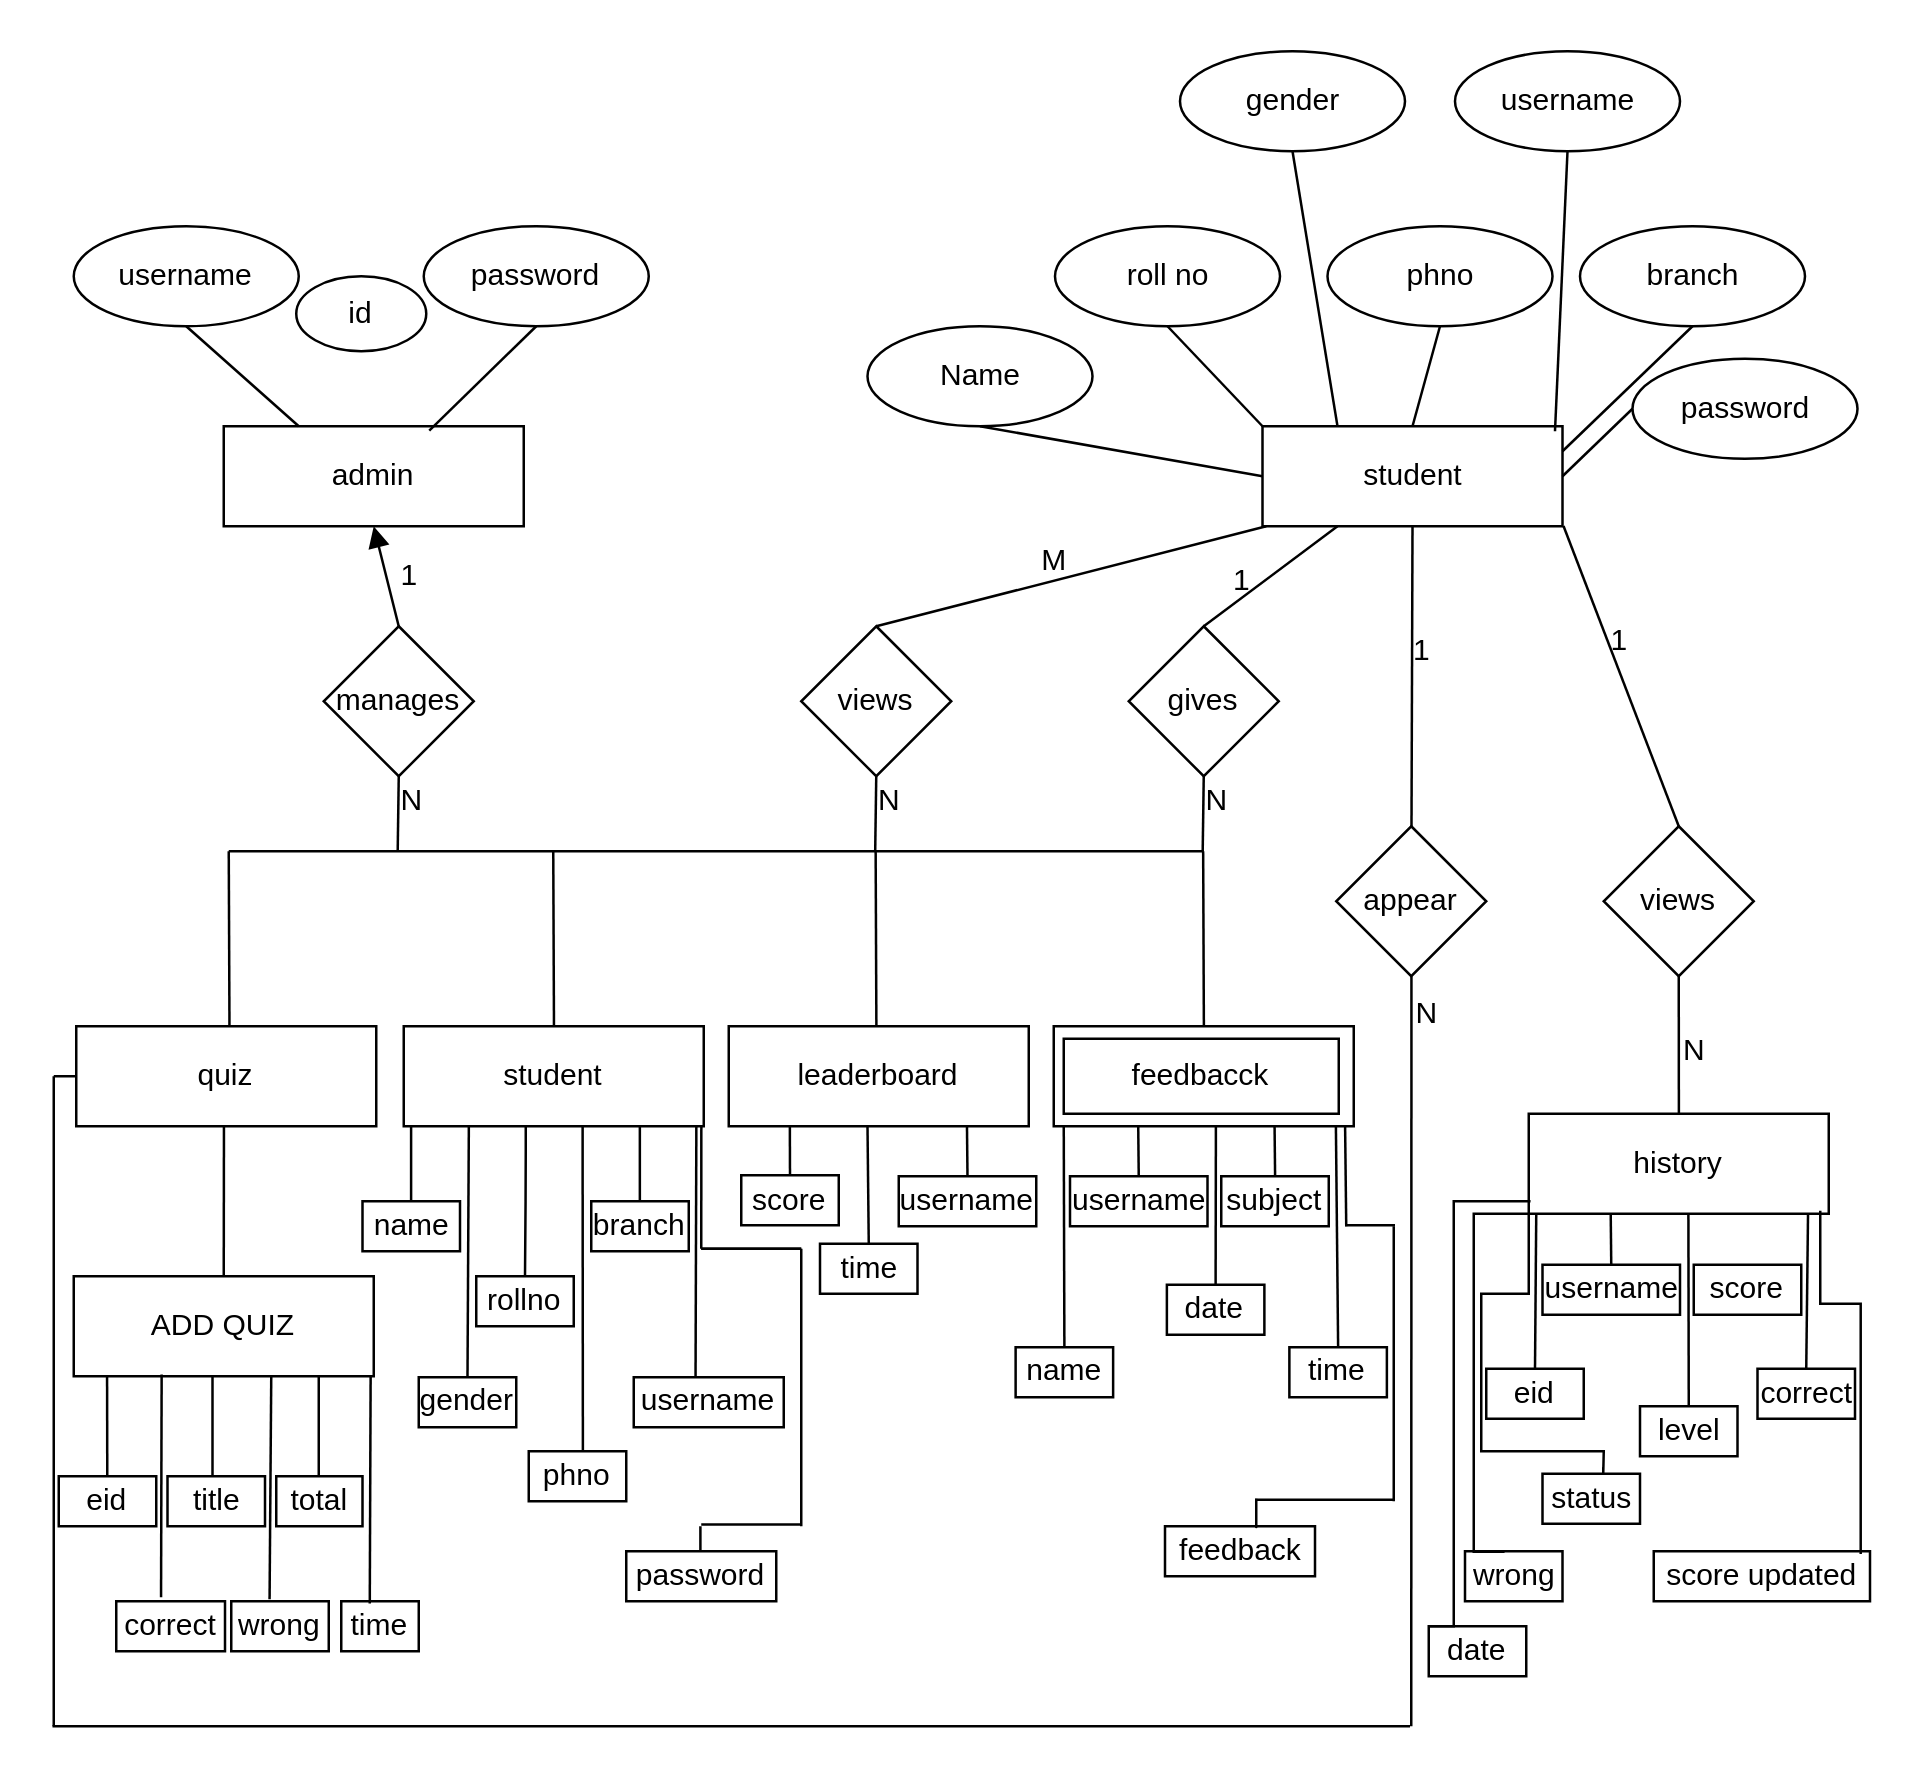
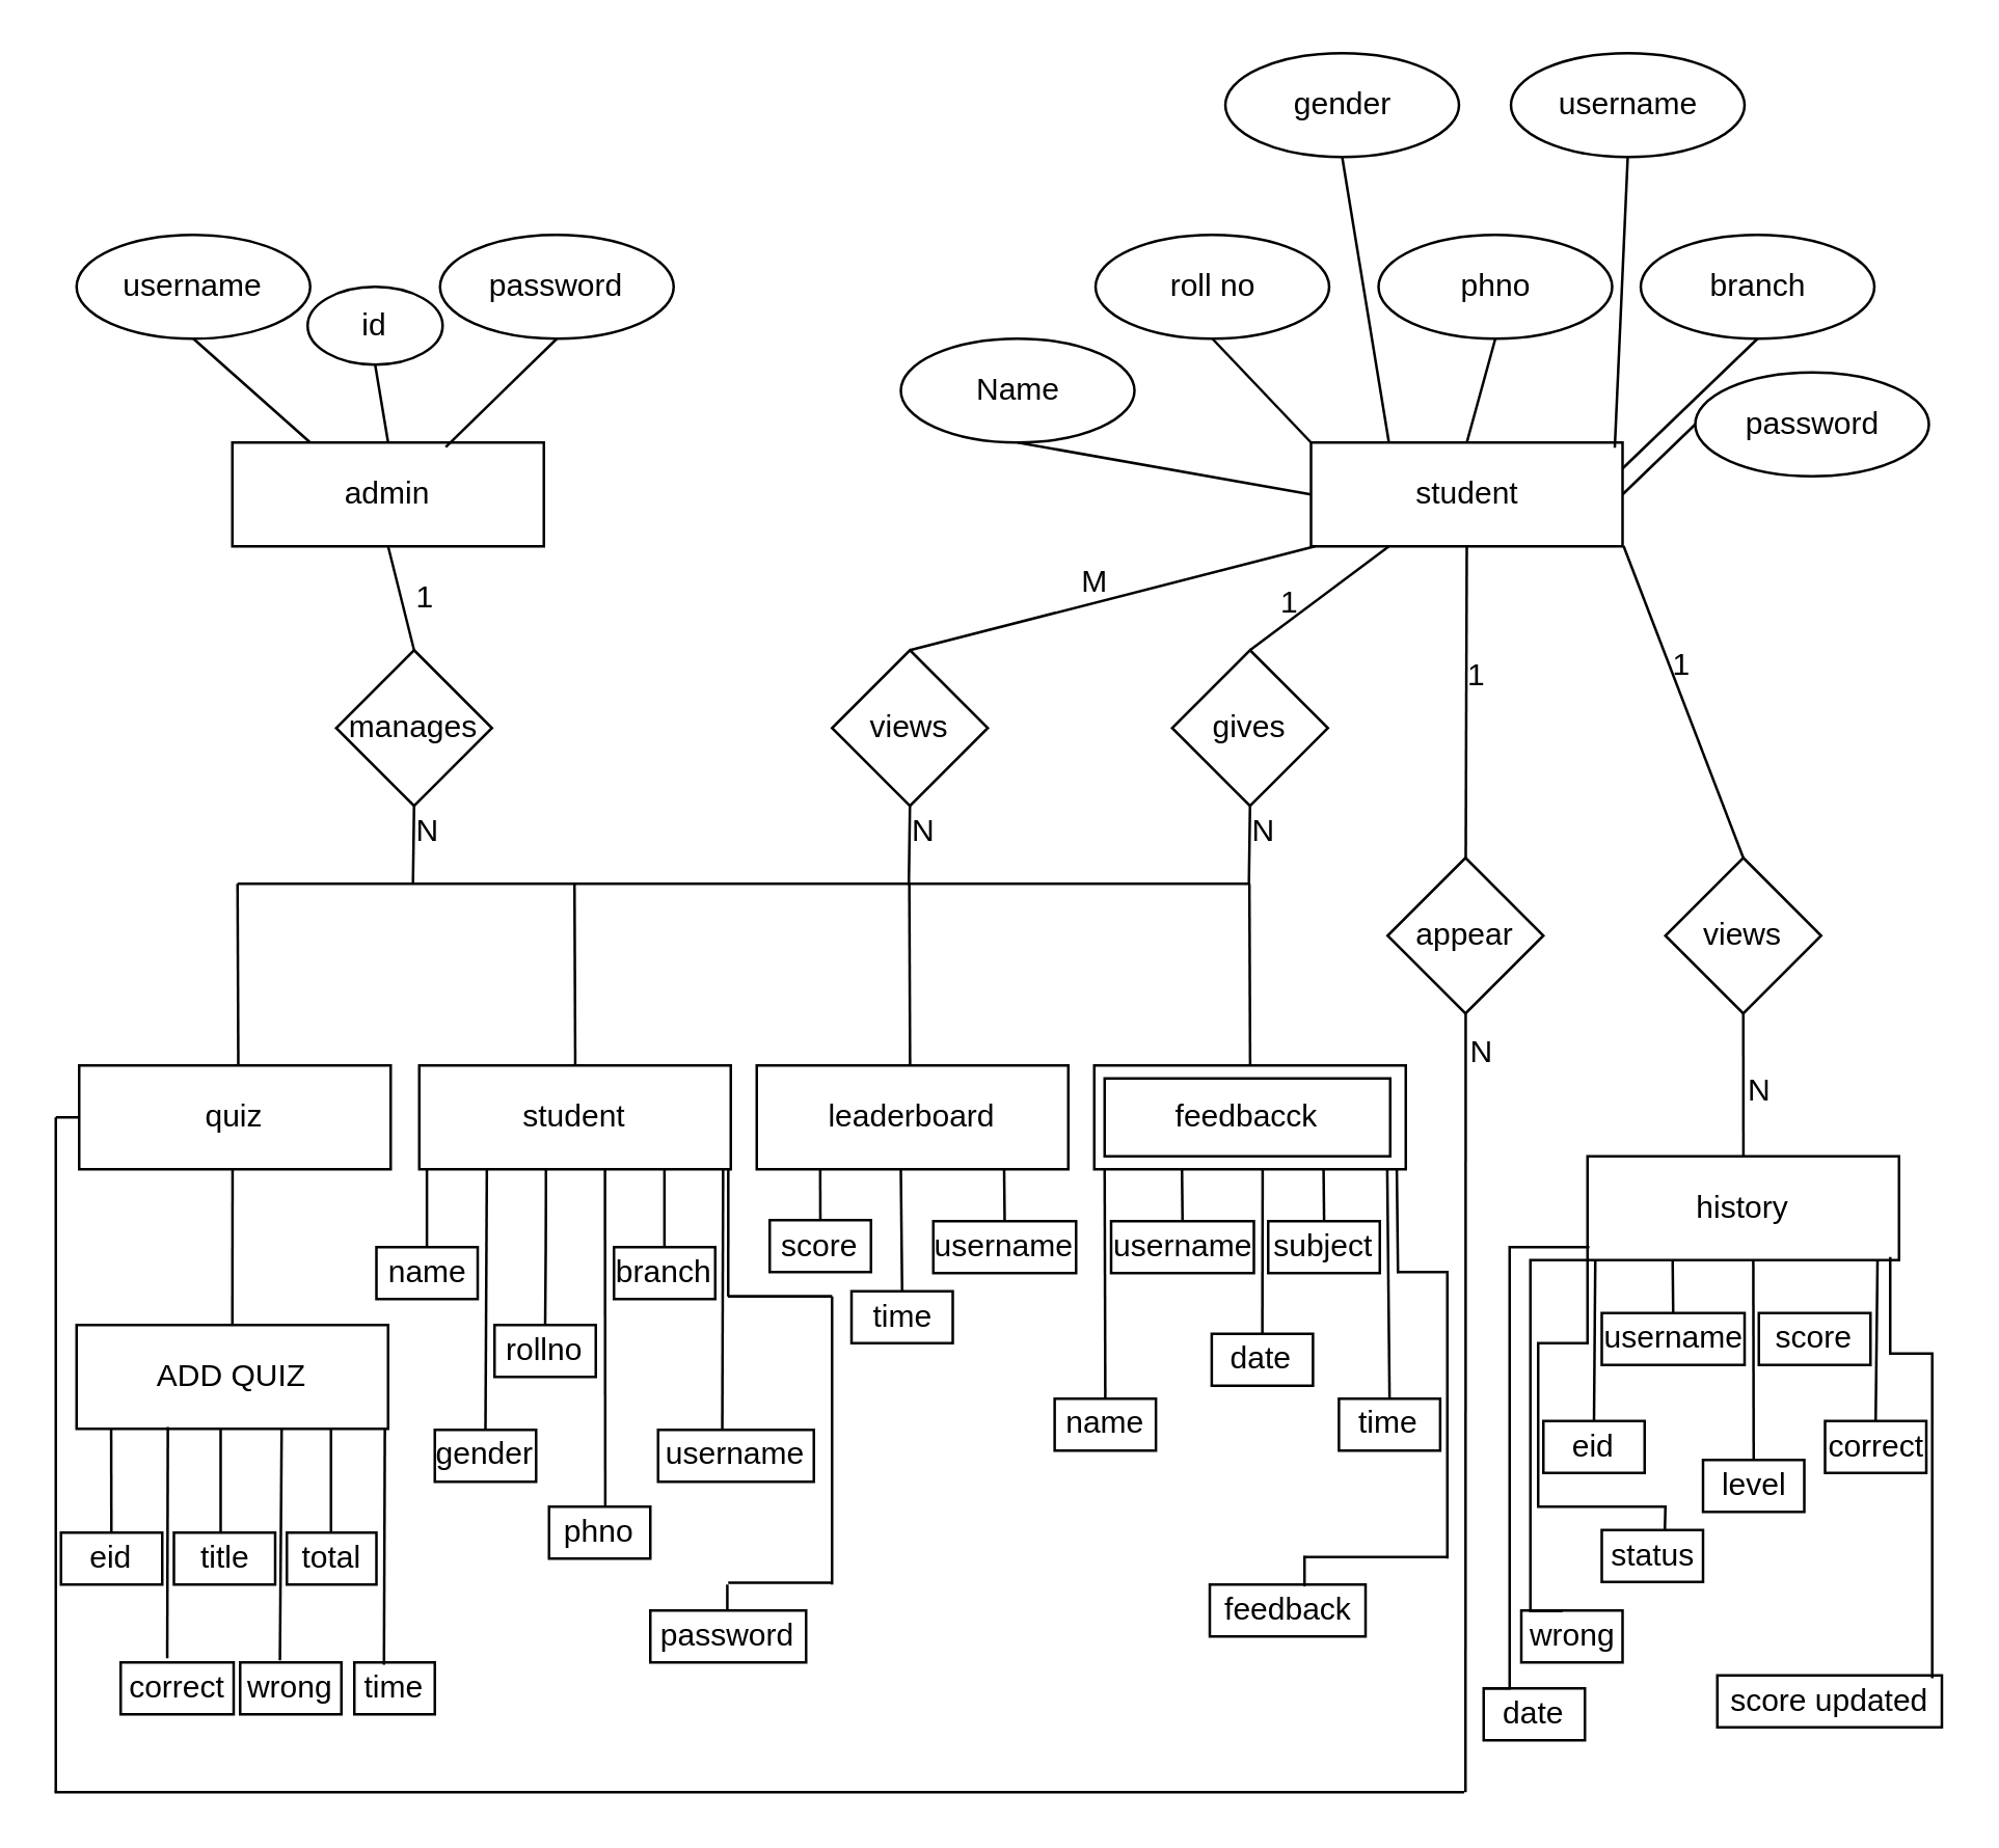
+ <mxCell id="84" value="" style="endArrow=none;html=1;entryX=0.5;entryY=1;entryDx=0;entryDy=0;exitX=0.5;exitY=0;exitDx=0;exitDy=0;labelBackgroundColor=none;" edge="1" parent="1" target="83" source="2"><mxGeometry width="50" height="50" relative="1" as="geometry"><mxPoint x="191.2" y="181.76" as="sourcePoint" /><mxPoint x="125.715" y="144.188" as="targetPoint" /></mxGeometry></mxCell>
- <mxCell id="24" value="" style="endArrow=block;html=1;entryX=0.5;entryY=1;entryDx=0;entryDy=0;exitX=0.5;exitY=0;exitDx=0;exitDy=0;labelBackgroundColor=none;" parent="1" source="23" target="2" edge="1"><mxGeometry width="50" height="50" relative="1" as="geometry"><mxPoint x="201" y="280" as="sourcePoint" /><mxPoint x="251" y="230" as="targetPoint" /></mxGeometry></mxCell>
+ <mxCell id="24" value="" style="endArrow=none;html=1;entryX=0.5;entryY=1;entryDx=0;entryDy=0;exitX=0.5;exitY=0;exitDx=0;exitDy=0;labelBackgroundColor=none;" parent="1" source="23" target="2" edge="1"><mxGeometry width="50" height="50" relative="1" as="geometry"><mxPoint x="201" y="280" as="sourcePoint" /><mxPoint x="251" y="230" as="targetPoint" /></mxGeometry></mxCell>
- <mxCell id="129" value="score updated" style="rounded=0;whiteSpace=wrap;html=1;labelBackgroundColor=none;fillColor=none;" vertex="1" parent="1"><mxGeometry x="661" y="620" width="86.5" height="20" as="geometry" /></mxCell>
+ <mxCell id="129" value="score updated" style="rounded=0;whiteSpace=wrap;html=1;labelBackgroundColor=none;fillColor=none;" vertex="1" parent="1"><mxGeometry x="661" y="645" width="86.5" height="20" as="geometry" /></mxCell>
